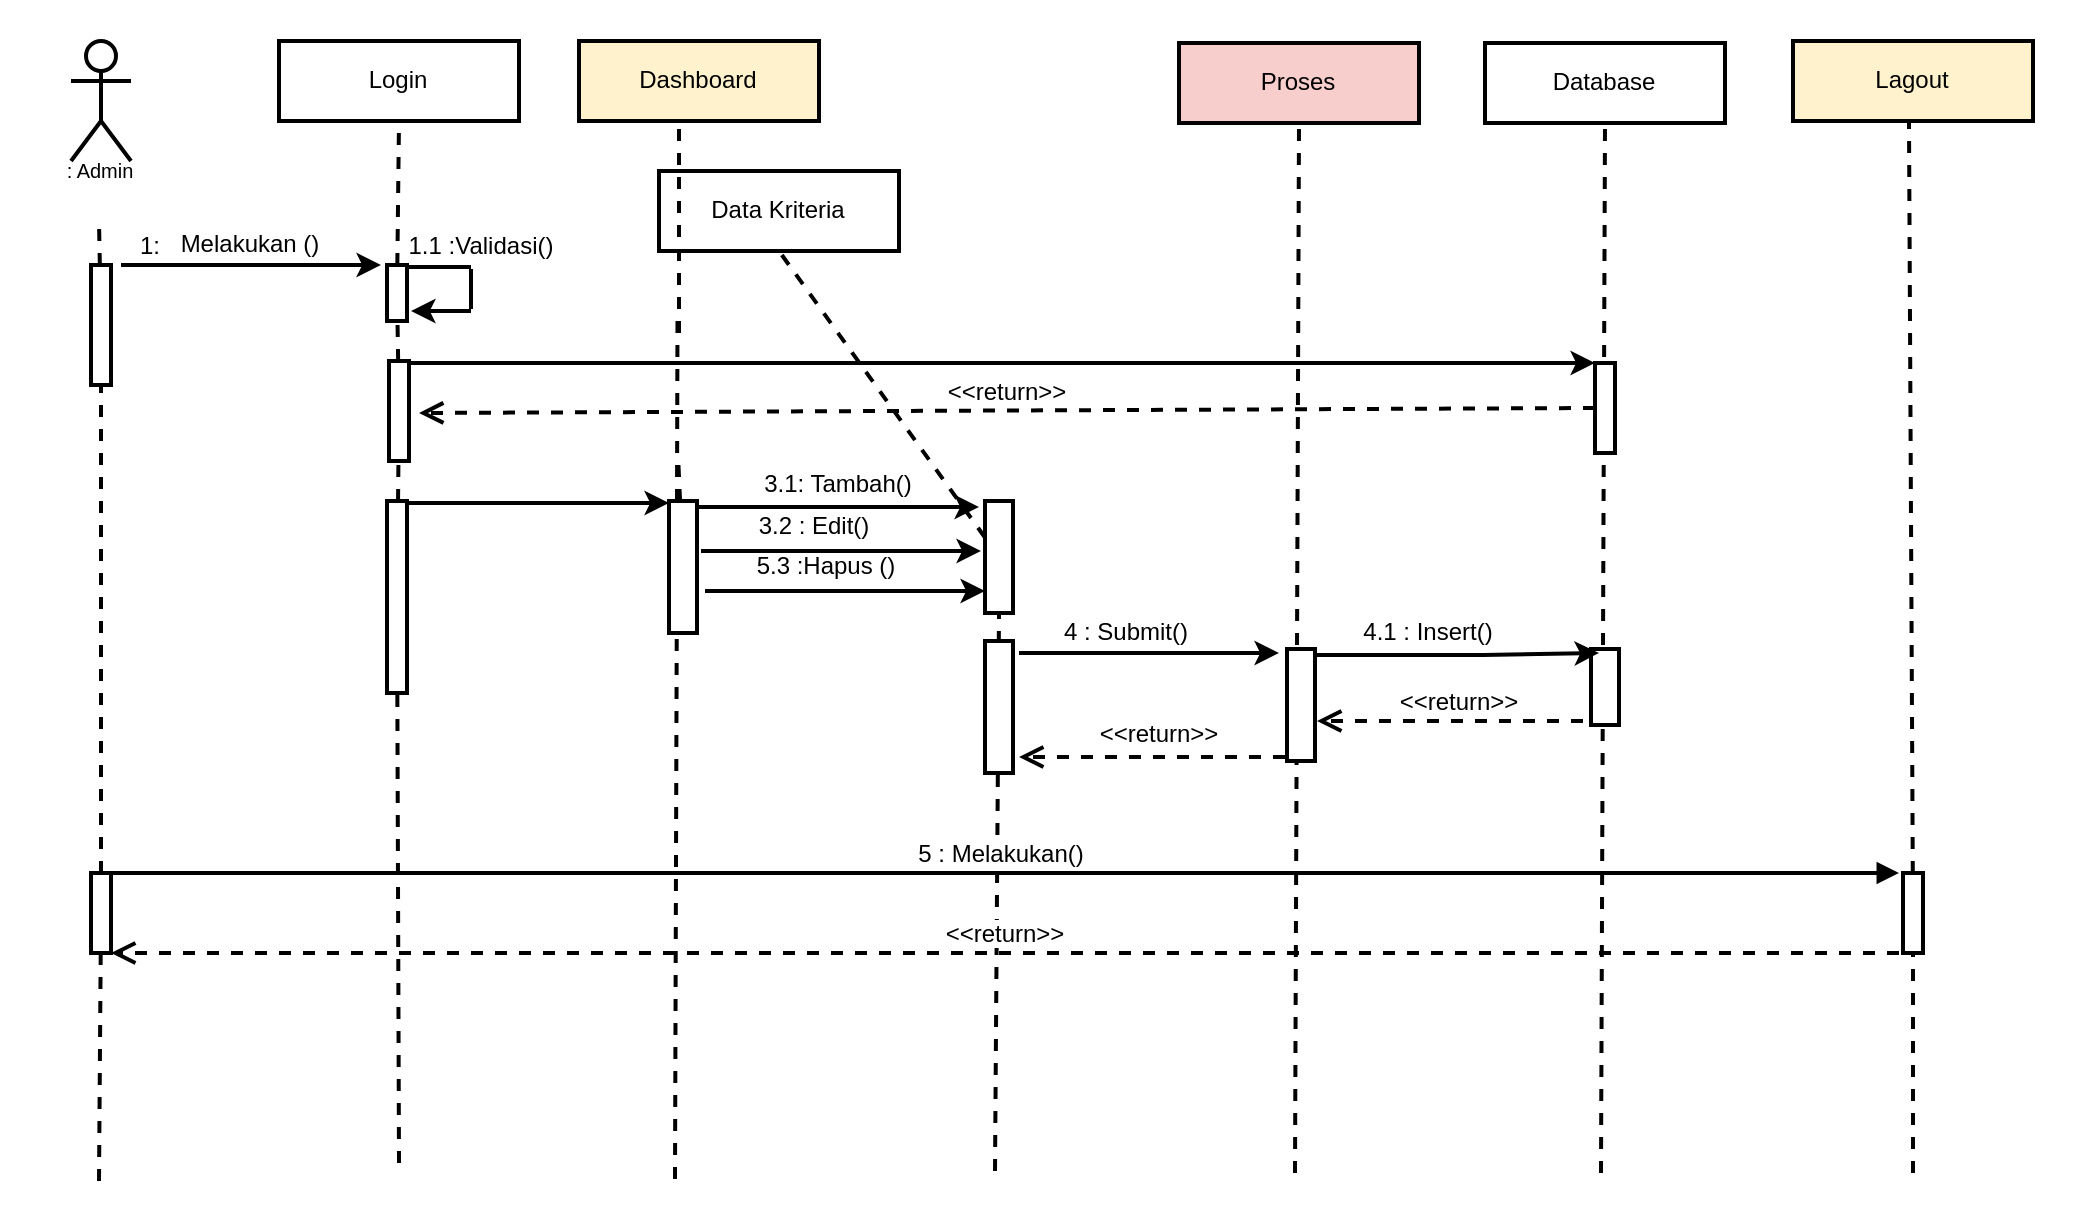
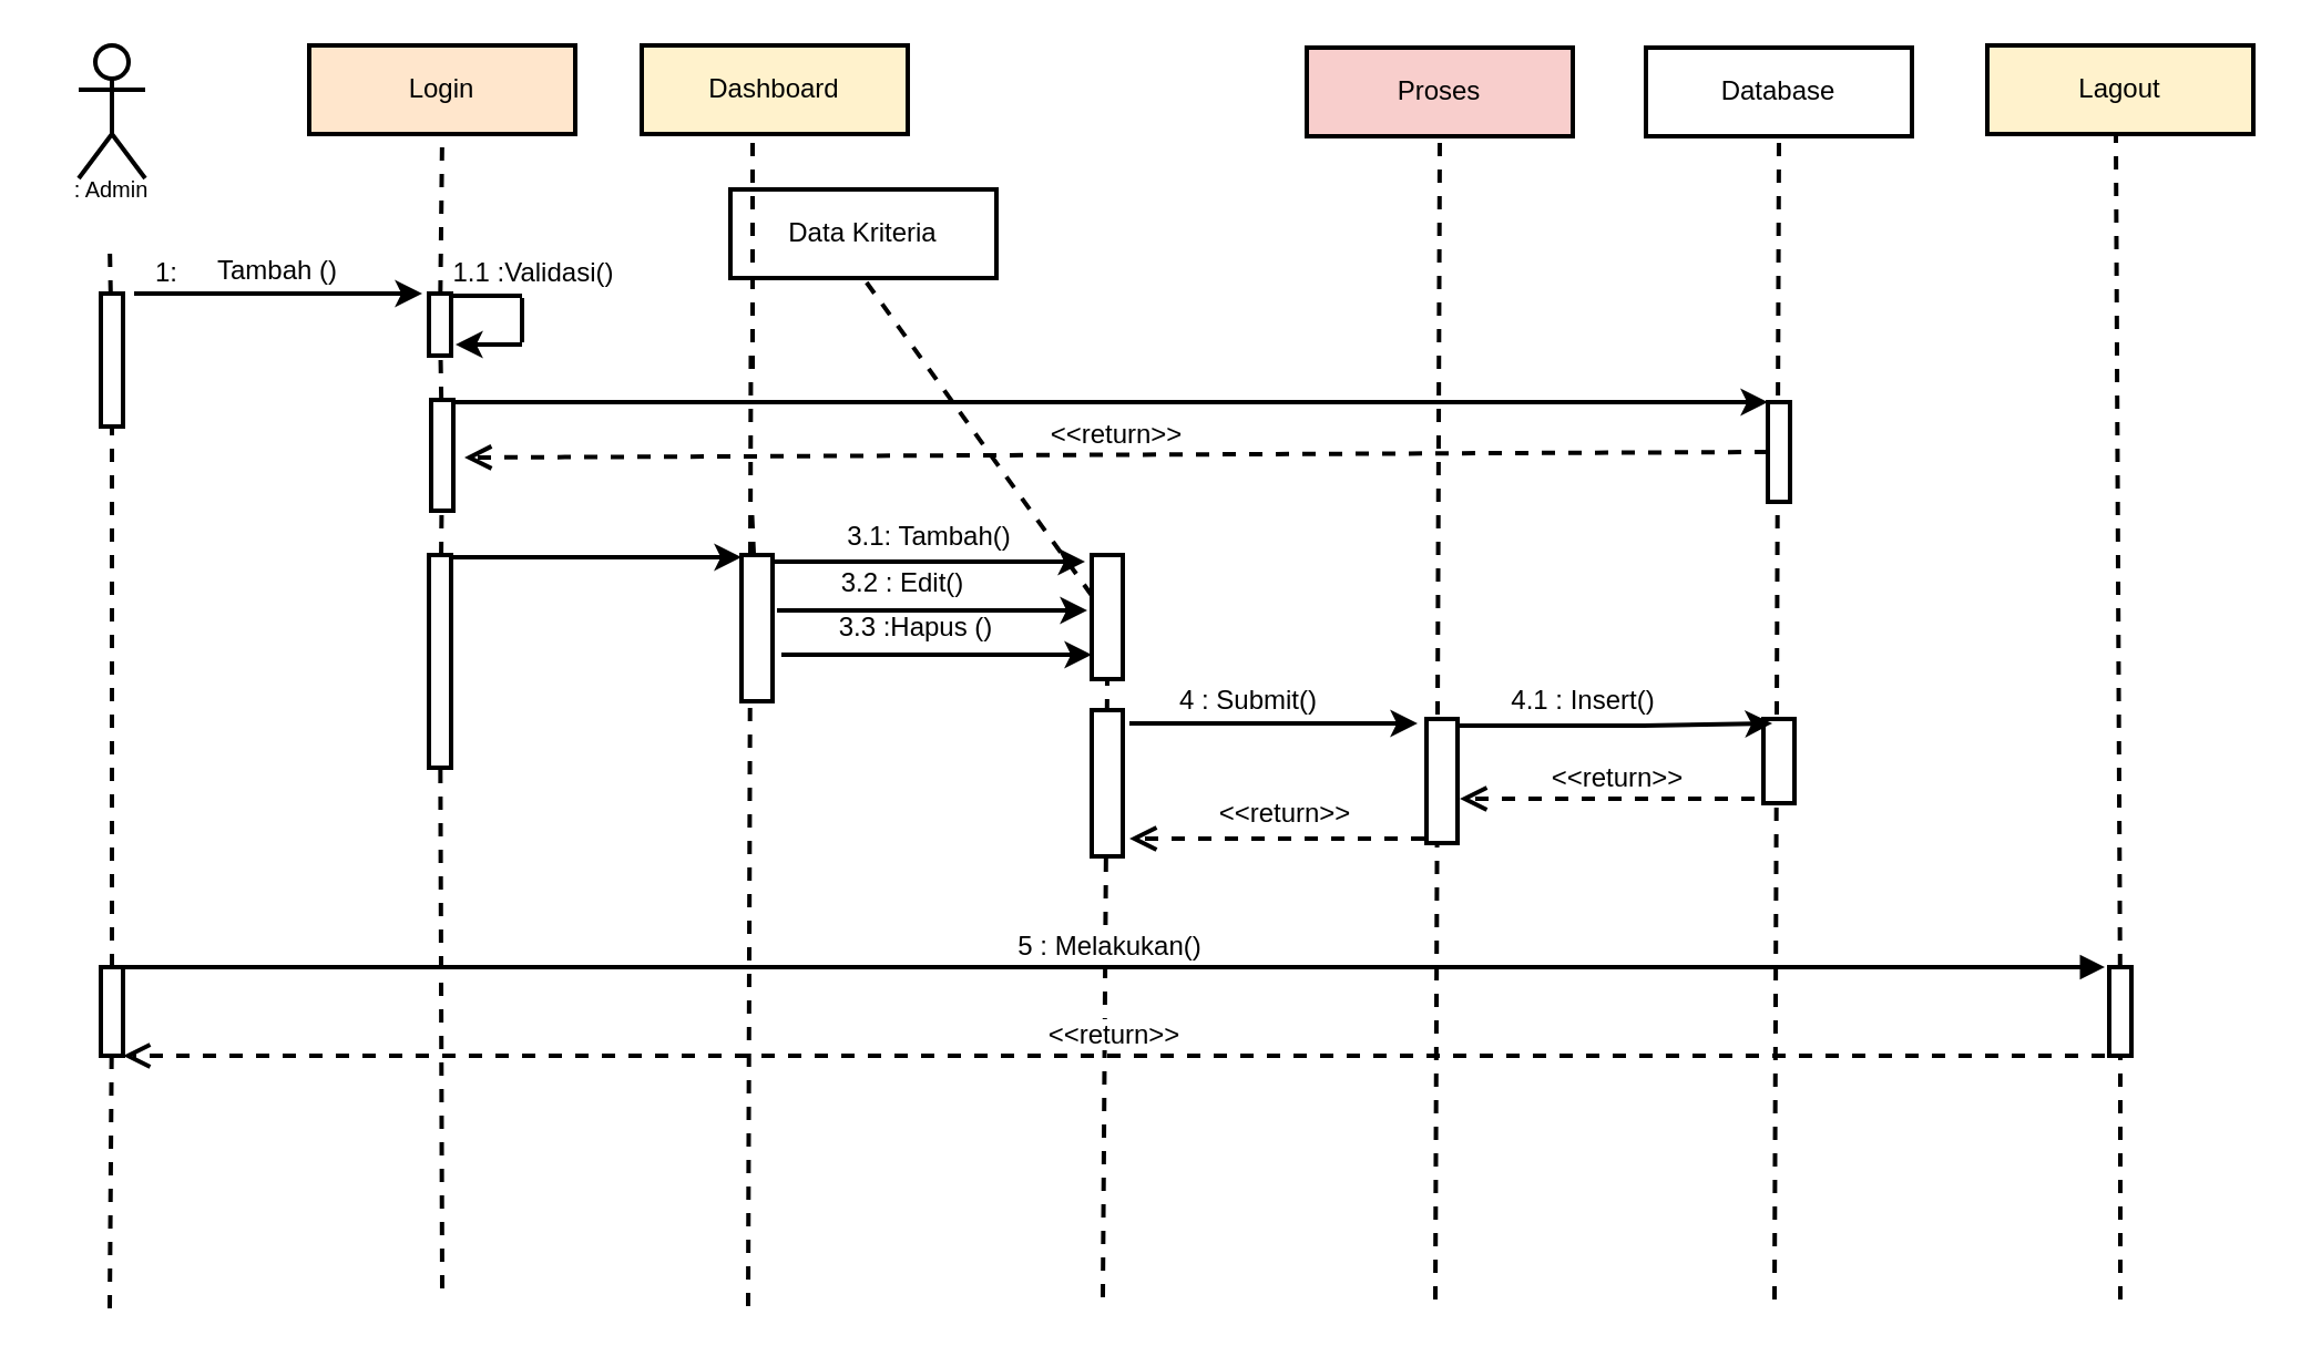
- <mxCell id="3" value="Login" style="rounded=0;whiteSpace=wrap;html=1;strokeWidth=2;" vertex="1" parent="1"><mxGeometry x="139" y="20" width="120" height="40" as="geometry" /></mxCell>
+ <mxCell id="3" value="Login" style="rounded=0;whiteSpace=wrap;html=1;strokeWidth=2;fillColor=#ffe6cc;" vertex="1" parent="1"><mxGeometry x="139" y="20" width="120" height="40" as="geometry" /></mxCell>
- <mxCell id="15" value="Melakukan ()" style="text;html=1;strokeColor=none;fillColor=none;align=center;verticalAlign=middle;whiteSpace=wrap;rounded=0;strokeWidth=2;" vertex="1" parent="1"><mxGeometry x="80" y="112" width="90" height="20" as="geometry" /></mxCell>
+ <mxCell id="15" value="Tambah ()" style="text;html=1;strokeColor=none;fillColor=none;align=center;verticalAlign=middle;whiteSpace=wrap;rounded=0;strokeWidth=2;" vertex="1" parent="1"><mxGeometry x="80" y="112" width="90" height="20" as="geometry" /></mxCell>
- <mxCell id="50" value="5.3 :Hapus ()" style="text;html=1;strokeColor=none;fillColor=none;align=center;verticalAlign=middle;whiteSpace=wrap;rounded=0;strokeWidth=2;fontSize=12;" vertex="1" parent="1"><mxGeometry x="363" y="268" width="100" height="30" as="geometry" /></mxCell>
+ <mxCell id="50" value="3.3 :Hapus ()" style="text;html=1;strokeColor=none;fillColor=none;align=center;verticalAlign=middle;whiteSpace=wrap;rounded=0;strokeWidth=2;fontSize=12;" vertex="1" parent="1"><mxGeometry x="363" y="268" width="100" height="30" as="geometry" /></mxCell>
